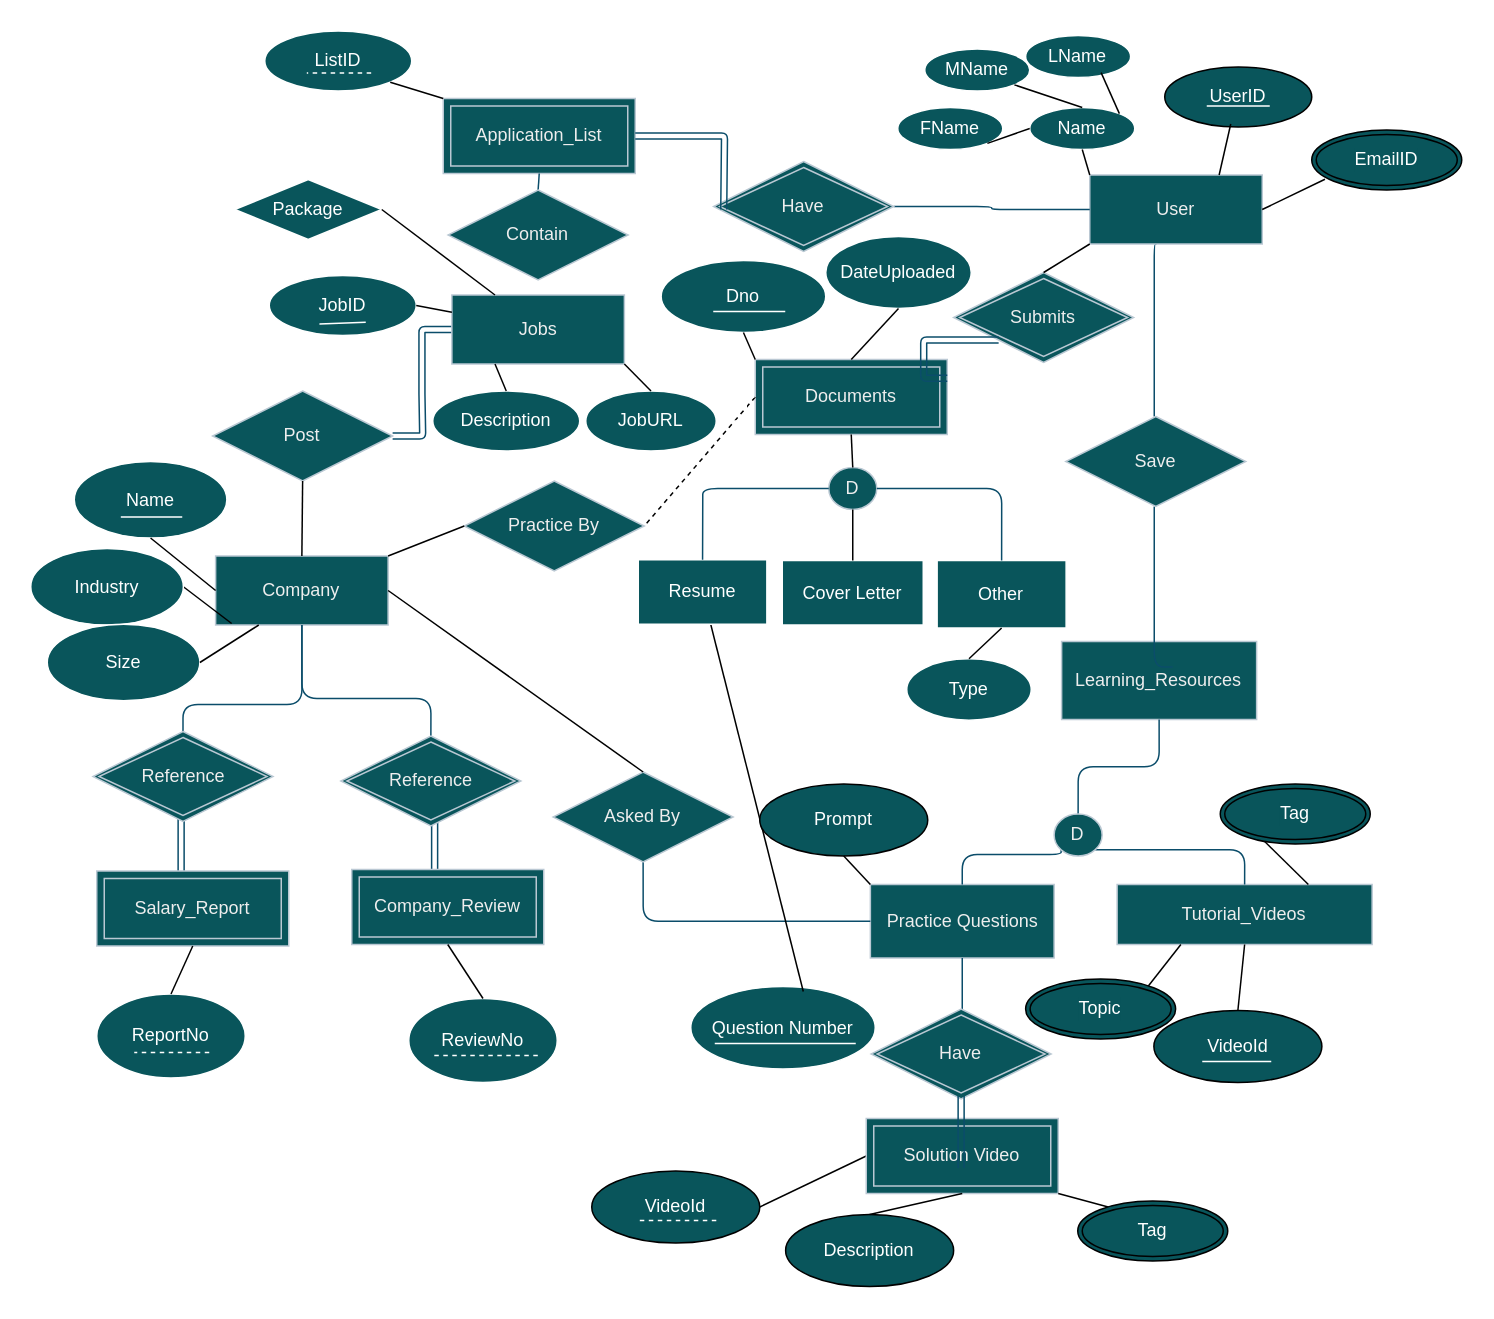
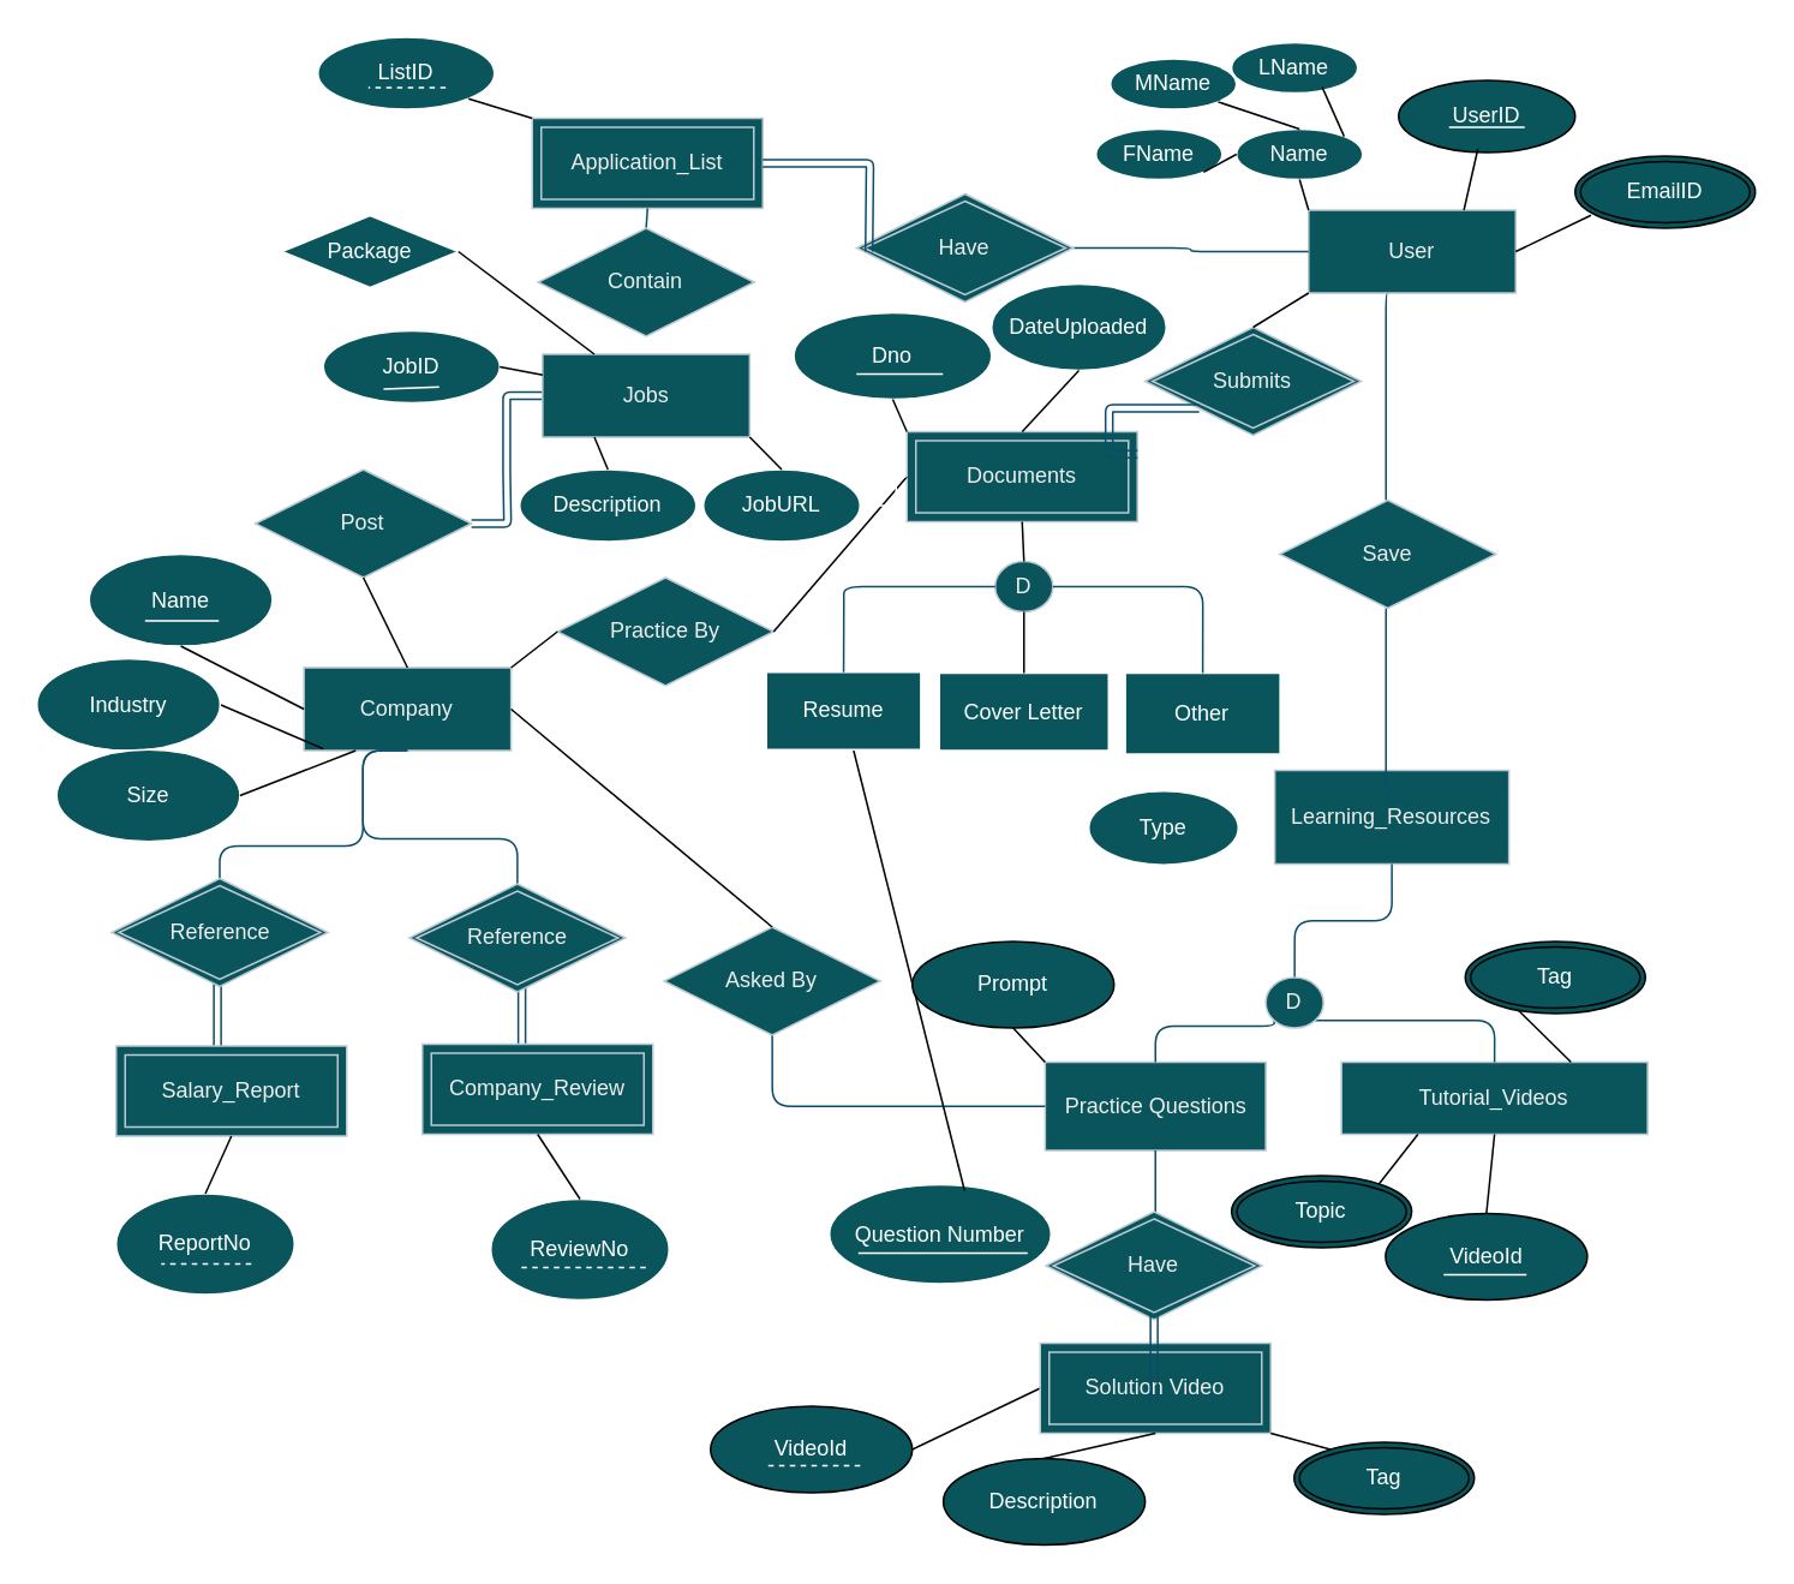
- <mxCell id="44" value="FName" style="ellipse;whiteSpace=wrap;html=1;fontColor=#FFFFFF;strokeColor=#FFFFFF;fillColor=#09555B;gradientColor=none;" parent="1" vertex="1"><mxGeometry x="598" y="71" width="70" height="28" as="geometry" /></mxCell>
+ <mxCell id="44" value="FName" style="ellipse;whiteSpace=wrap;html=1;fontColor=#FFFFFF;strokeColor=#FFFFFF;fillColor=#09555B;gradientColor=none;" parent="1" vertex="1"><mxGeometry x="608" y="71" width="70" height="28" as="geometry" /></mxCell>
- <mxCell id="71" value="" style="endArrow=none;html=1;rounded=0;fontColor=#FFFFFF;strokeColor=#000000;entryX=1;entryY=0.5;entryDx=0;entryDy=0;exitX=0;exitY=0.5;exitDx=0;exitDy=0;dashed=1;" parent="1" source="56" target="70" edge="1"><mxGeometry width="50" height="50" relative="1" as="geometry"><mxPoint x="627" y="478" as="sourcePoint" /><mxPoint x="677" y="428" as="targetPoint" /></mxGeometry></mxCell>
+ <mxCell id="71" value="" style="endArrow=none;html=1;rounded=0;fontColor=#FFFFFF;strokeColor=#000000;entryX=1;entryY=0.5;entryDx=0;entryDy=0;exitX=0;exitY=0.5;exitDx=0;exitDy=0;" parent="1" source="56" target="70" edge="1"><mxGeometry width="50" height="50" relative="1" as="geometry"><mxPoint x="627" y="478" as="sourcePoint" /><mxPoint x="677" y="428" as="targetPoint" /></mxGeometry></mxCell>
- <mxCell id="8" value="Company" style="whiteSpace=wrap;html=1;align=center;rounded=0;sketch=0;fontColor=#EEEEEE;strokeColor=#BAC8D3;fillColor=#09555B;" parent="1" vertex="1"><mxGeometry x="143.25" y="370" width="115" height="46" as="geometry" /></mxCell>
+ <mxCell id="8" value="Company" style="whiteSpace=wrap;html=1;align=center;rounded=0;sketch=0;fontColor=#EEEEEE;strokeColor=#BAC8D3;fillColor=#09555B;" parent="1" vertex="1"><mxGeometry x="168.25" y="370" width="115" height="46" as="geometry" /></mxCell>
- <mxCell id="87" value="" style="endArrow=none;html=1;rounded=0;fontColor=#FFFFFF;strokeColor=#000000;entryX=0.5;entryY=1;entryDx=0;entryDy=0;exitX=0.5;exitY=0;exitDx=0;exitDy=0;" parent="1" source="86" target="65" edge="1"><mxGeometry width="50" height="50" relative="1" as="geometry"><mxPoint x="675" y="451" as="sourcePoint" /><mxPoint x="675" y="428" as="targetPoint" /></mxGeometry></mxCell>
